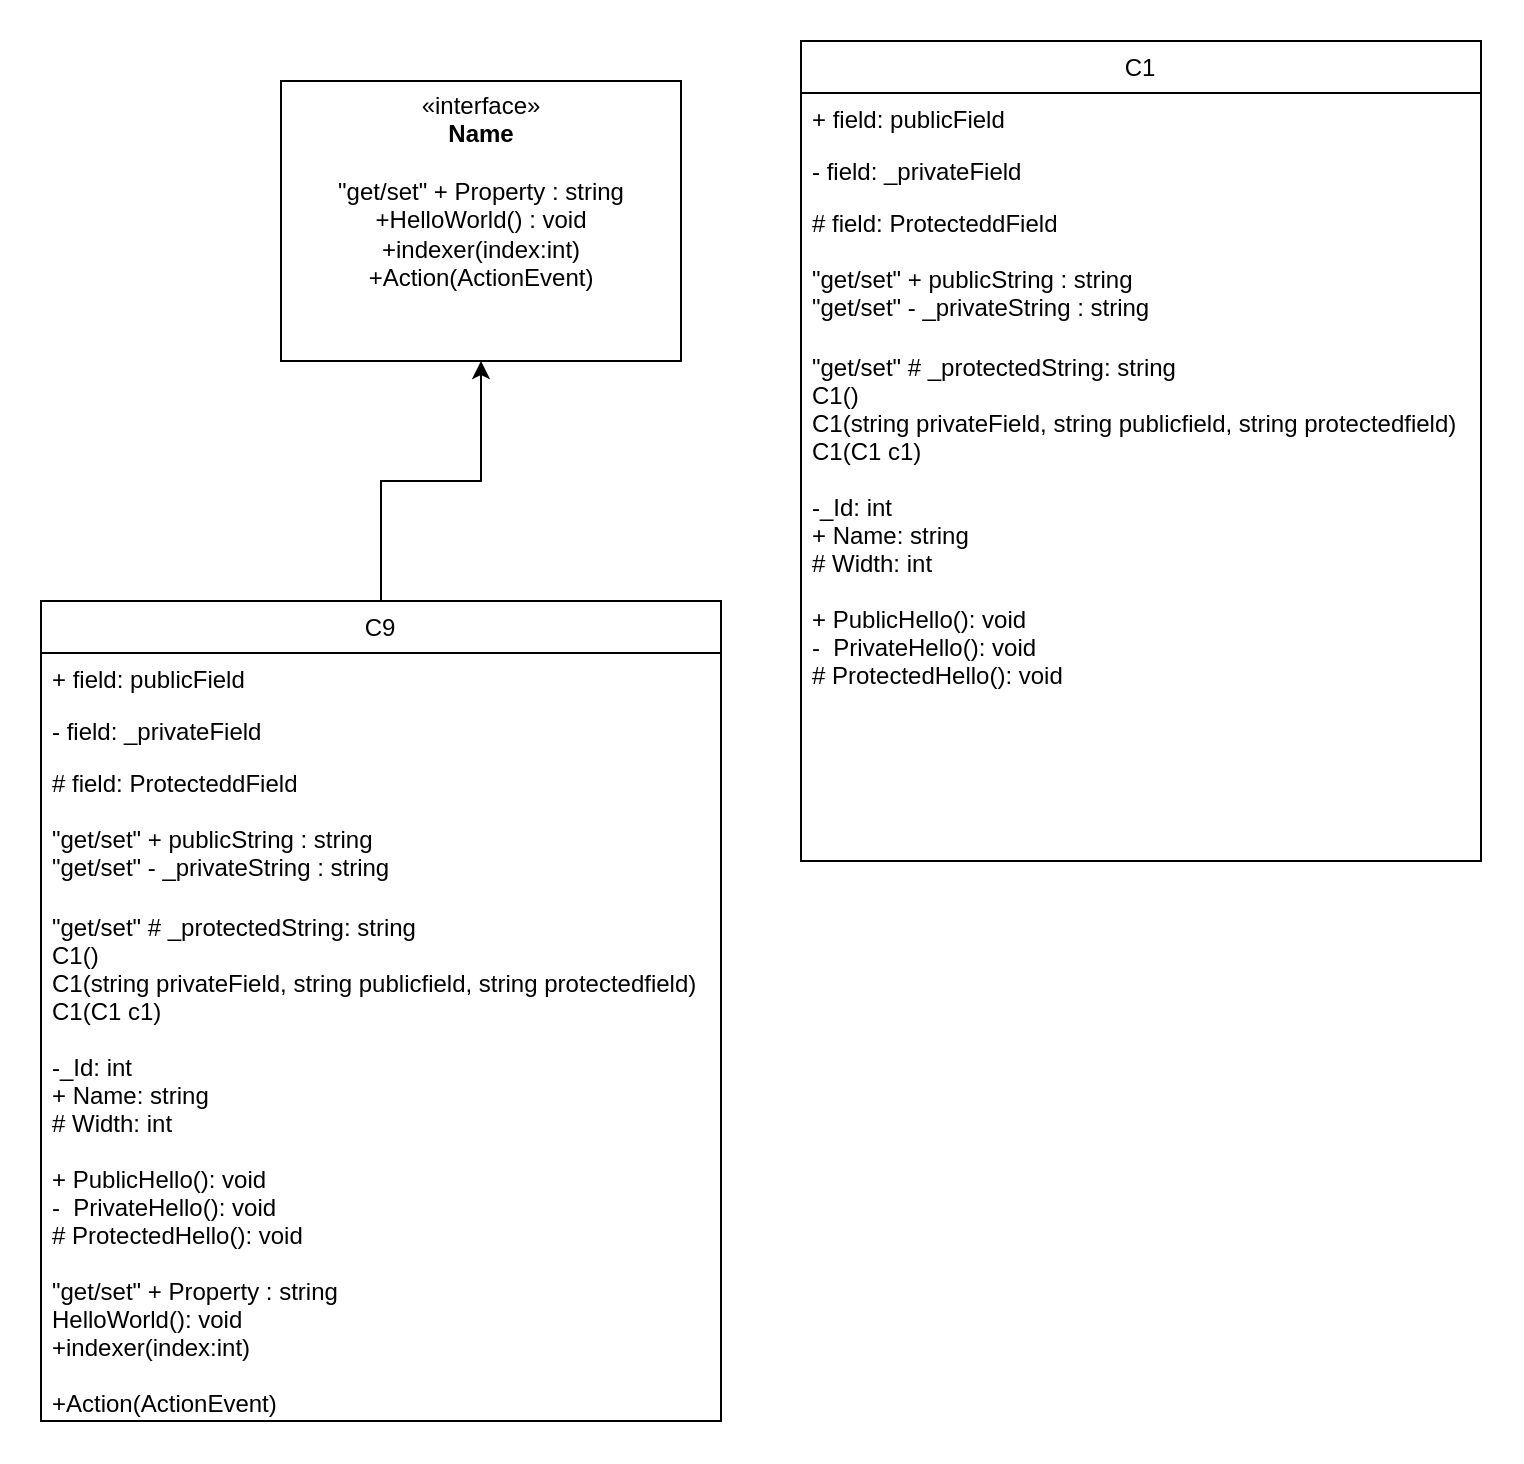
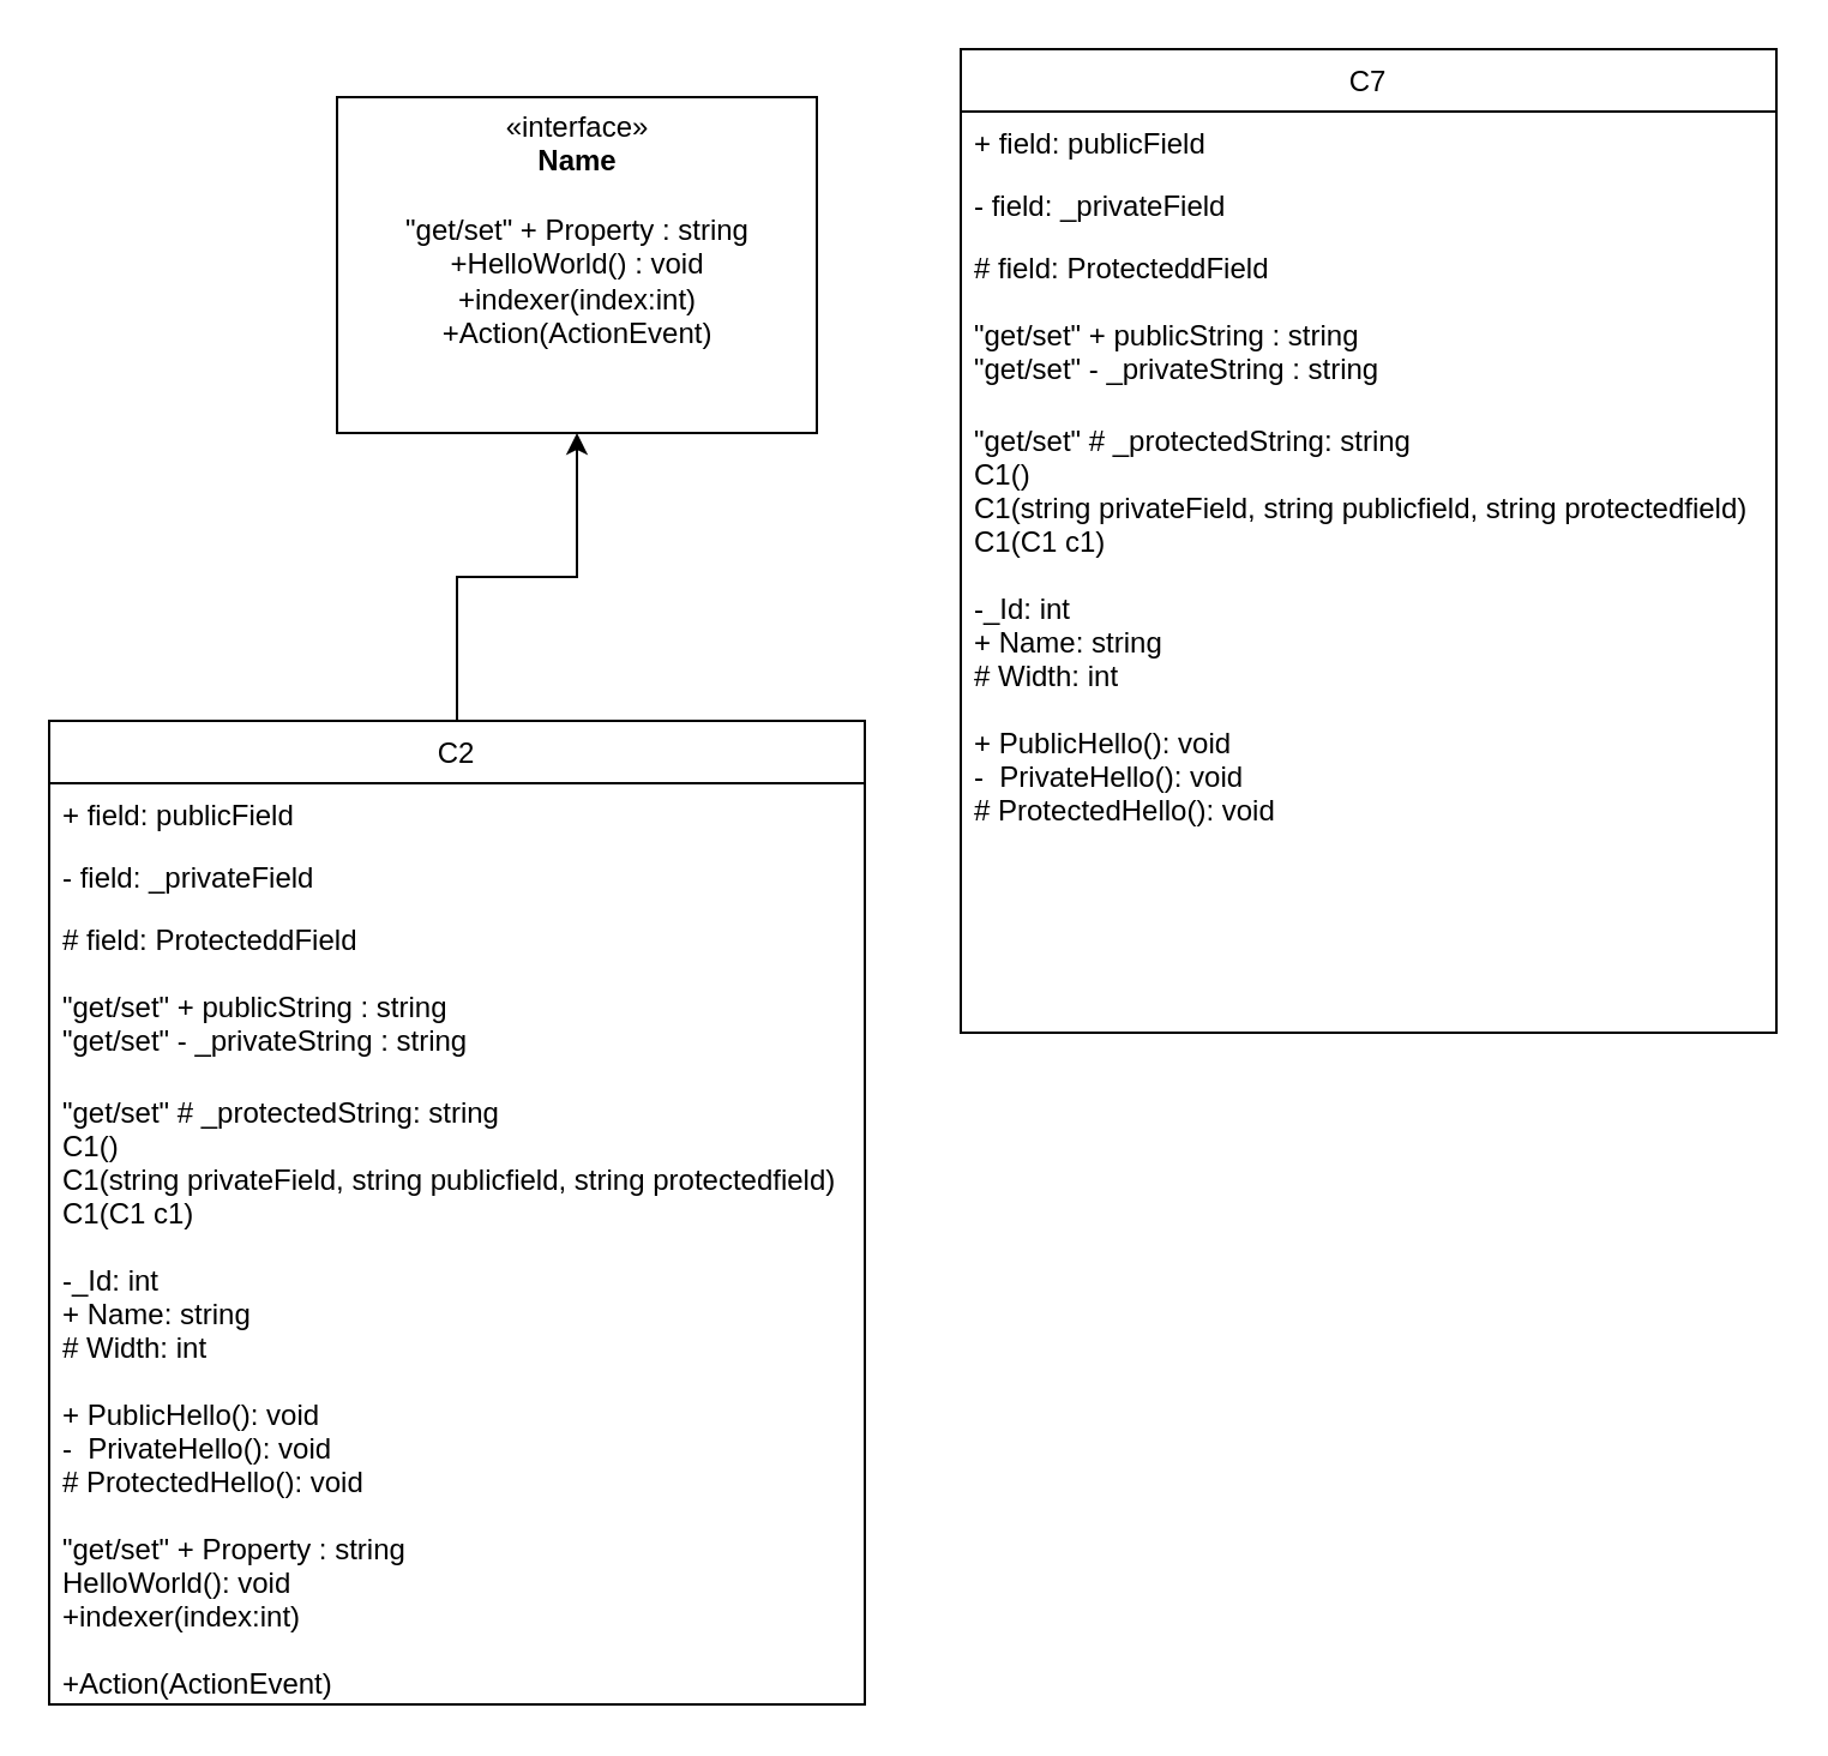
- <mxCell id="2" value="C1" style="swimlane;fontStyle=0;childLayout=stackLayout;horizontal=1;startSize=26;fillColor=none;horizontalStack=0;resizeParent=1;resizeParentMax=0;resizeLast=0;collapsible=1;marginBottom=0;" parent="1" vertex="1"><mxGeometry x="400" y="20" width="340" height="410" as="geometry"><mxRectangle x="450" y="290" width="60" height="30" as="alternateBounds" /></mxGeometry></mxCell>
+ <mxCell id="2" value="C7" style="swimlane;fontStyle=0;childLayout=stackLayout;horizontal=1;startSize=26;fillColor=none;horizontalStack=0;resizeParent=1;resizeParentMax=0;resizeLast=0;collapsible=1;marginBottom=0;" parent="1" vertex="1"><mxGeometry x="400" y="20" width="340" height="410" as="geometry"><mxRectangle x="450" y="290" width="60" height="30" as="alternateBounds" /></mxGeometry></mxCell>
- <mxCell id="9" value="C9" style="swimlane;fontStyle=0;childLayout=stackLayout;horizontal=1;startSize=26;fillColor=none;horizontalStack=0;resizeParent=1;resizeParentMax=0;resizeLast=0;collapsible=1;marginBottom=0;" parent="1" vertex="1"><mxGeometry x="20" y="300" width="340" height="410" as="geometry"><mxRectangle x="450" y="290" width="60" height="30" as="alternateBounds" /></mxGeometry></mxCell>
+ <mxCell id="9" value="C2" style="swimlane;fontStyle=0;childLayout=stackLayout;horizontal=1;startSize=26;fillColor=none;horizontalStack=0;resizeParent=1;resizeParentMax=0;resizeLast=0;collapsible=1;marginBottom=0;" parent="1" vertex="1"><mxGeometry x="20" y="300" width="340" height="410" as="geometry"><mxRectangle x="450" y="290" width="60" height="30" as="alternateBounds" /></mxGeometry></mxCell>
